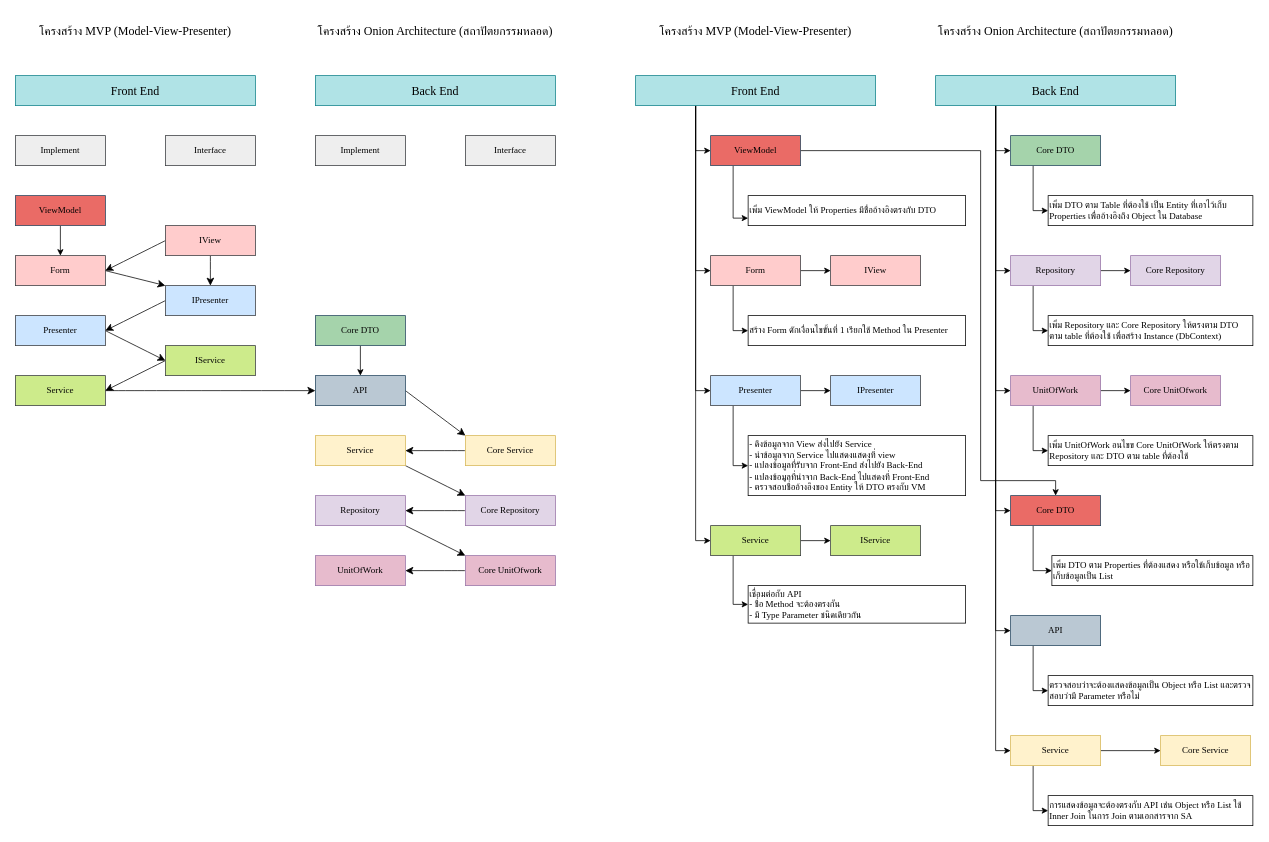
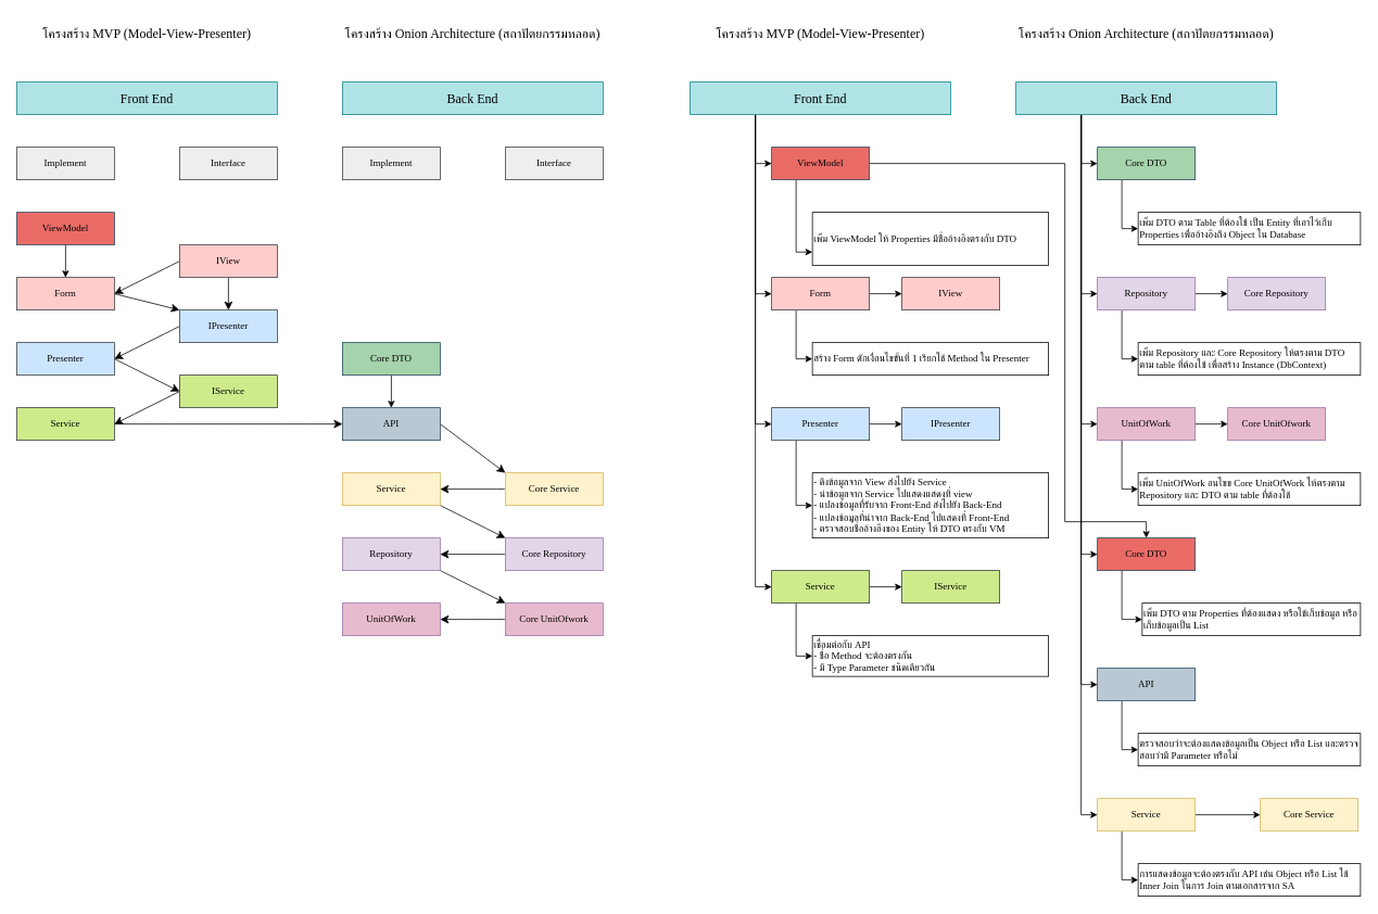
- <mxCell id="91" value="เพิ่ม&amp;nbsp;ViewModel ให้ Properties มีชื่ออ้างอิงตรงกับ DTO" style="rounded=0;whiteSpace=wrap;html=1;align=left;fontFamily=Times New Roman;" vertex="1" parent="1"><mxGeometry x="997" y="260" width="290" height="40" as="geometry" /></mxCell>
+ <mxCell id="91" value="เพิ่ม&amp;nbsp;ViewModel ให้ Properties มีชื่ออ้างอิงตรงกับ DTO" style="rounded=0;whiteSpace=wrap;html=1;align=left;fontFamily=Times New Roman;" vertex="1" parent="1"><mxGeometry x="997" y="260" width="290" height="65" as="geometry" /></mxCell>
